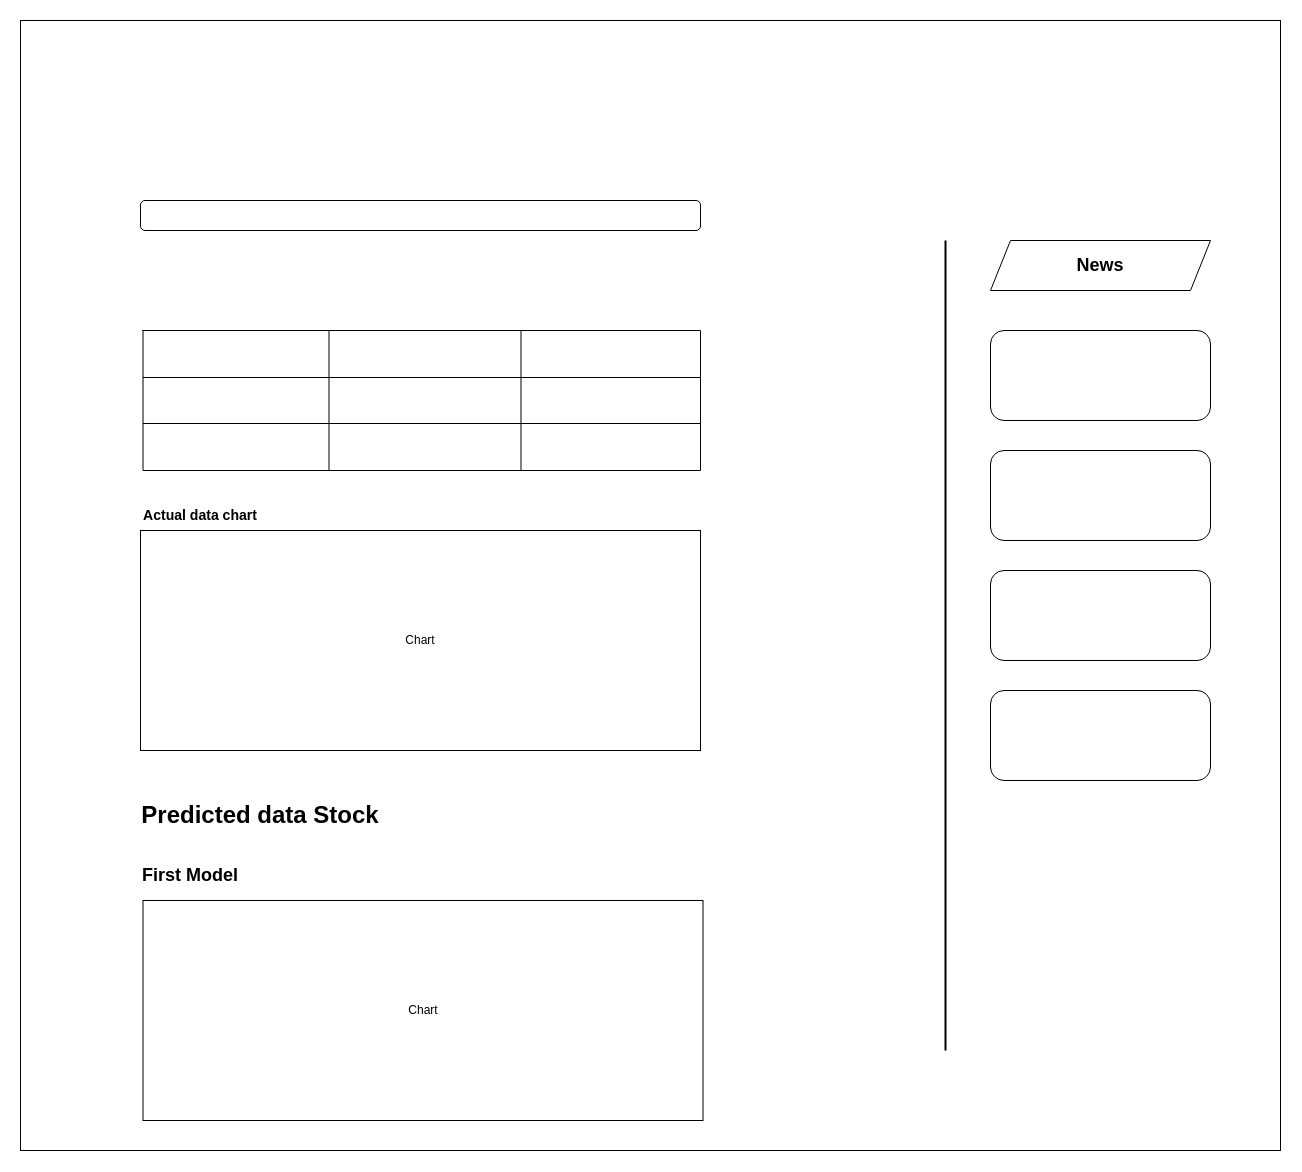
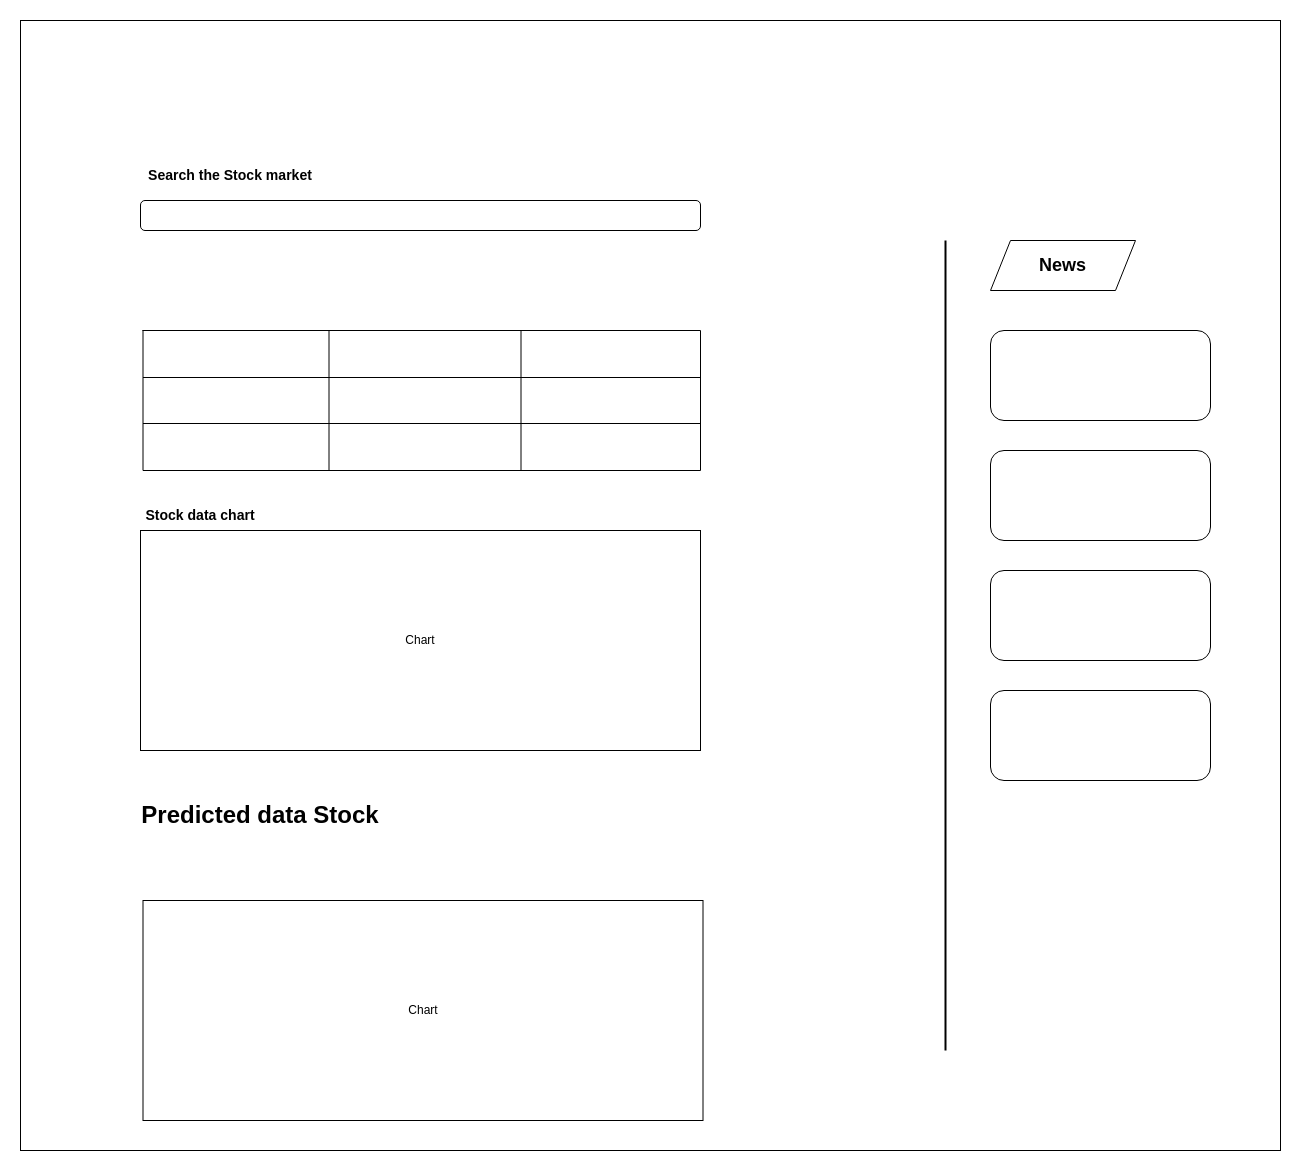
+ <mxCell id="17" value="&lt;h3&gt;Search the Stock market&lt;/h3&gt;" style="text;html=1;strokeColor=none;fillColor=none;align=center;verticalAlign=middle;whiteSpace=wrap;rounded=0;" vertex="1" parent="1"><mxGeometry x="140" y="160" width="180" height="30" as="geometry" /></mxCell>
- <mxCell id="23" value="&lt;h2&gt;News&lt;/h2&gt;" style="shape=parallelogram;perimeter=parallelogramPerimeter;whiteSpace=wrap;html=1;fixedSize=1;" vertex="1" parent="1"><mxGeometry x="990" y="240" width="220" height="50" as="geometry" /></mxCell>
+ <mxCell id="23" value="&lt;h2&gt;News&lt;/h2&gt;" style="shape=parallelogram;perimeter=parallelogramPerimeter;whiteSpace=wrap;html=1;fixedSize=1;" vertex="1" parent="1"><mxGeometry x="990" y="240" width="145" height="50" as="geometry" /></mxCell>
- <mxCell id="19" value="&lt;h3&gt;Actual data chart&lt;/h3&gt;" style="text;html=1;strokeColor=none;fillColor=none;align=center;verticalAlign=middle;whiteSpace=wrap;rounded=0;" vertex="1" parent="1"><mxGeometry x="140" y="500" width="120" height="30" as="geometry" /></mxCell>
+ <mxCell id="19" value="&lt;h3&gt;Stock data chart&lt;/h3&gt;" style="text;html=1;strokeColor=none;fillColor=none;align=center;verticalAlign=middle;whiteSpace=wrap;rounded=0;" vertex="1" parent="1"><mxGeometry x="140" y="500" width="120" height="30" as="geometry" /></mxCell>
- <mxCell id="28" value="&lt;h2&gt;First Model&lt;/h2&gt;" style="text;html=1;strokeColor=none;fillColor=none;align=left;verticalAlign=middle;whiteSpace=wrap;rounded=0;" vertex="1" parent="1"><mxGeometry x="140" y="860" width="150" height="30" as="geometry" /></mxCell>
